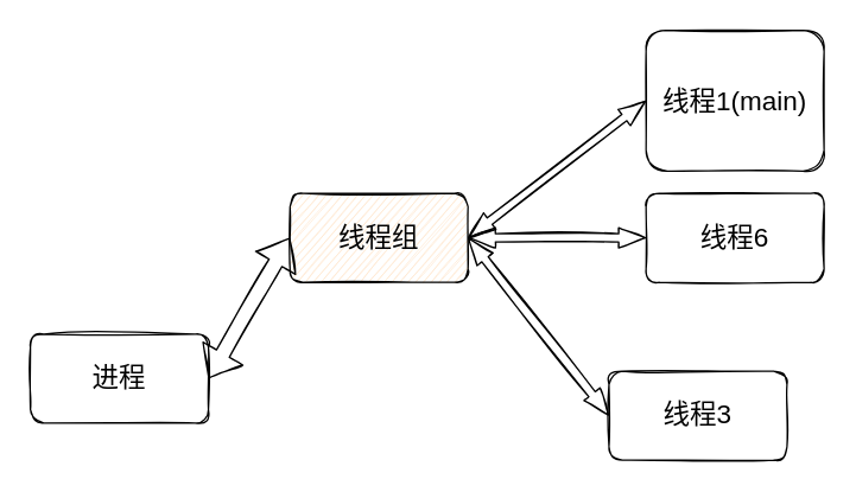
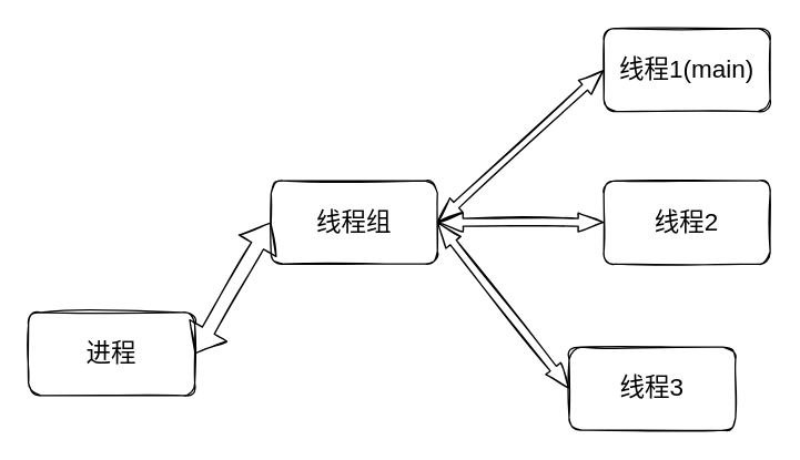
- <mxCell id="4" value="线程1(main)" style="rounded=1;whiteSpace=wrap;html=1;sketch=1;fontSize=18;" vertex="1" parent="1"><mxGeometry x="435" y="20" width="120" height="95" as="geometry" /></mxCell>
+ <mxCell id="4" value="线程1(main)" style="rounded=1;whiteSpace=wrap;html=1;sketch=1;fontSize=18;" vertex="1" parent="1"><mxGeometry x="435" y="20" width="120" height="60" as="geometry" /></mxCell>
- <mxCell id="3" value="线程组" style="rounded=1;whiteSpace=wrap;html=1;sketch=1;fontSize=18;fillColor=#ffe6cc;" vertex="1" parent="1"><mxGeometry x="195" y="130" width="120" height="60" as="geometry" /></mxCell>
+ <mxCell id="3" value="线程组" style="rounded=1;whiteSpace=wrap;html=1;sketch=1;fontSize=18;" vertex="1" parent="1"><mxGeometry x="195" y="130" width="120" height="60" as="geometry" /></mxCell>
- <mxCell id="5" value="线程6" style="rounded=1;whiteSpace=wrap;html=1;sketch=1;fontSize=18;" vertex="1" parent="1"><mxGeometry x="435" y="130" width="120" height="60" as="geometry" /></mxCell>
+ <mxCell id="5" value="线程2" style="rounded=1;whiteSpace=wrap;html=1;sketch=1;fontSize=18;" vertex="1" parent="1"><mxGeometry x="435" y="130" width="120" height="60" as="geometry" /></mxCell>
